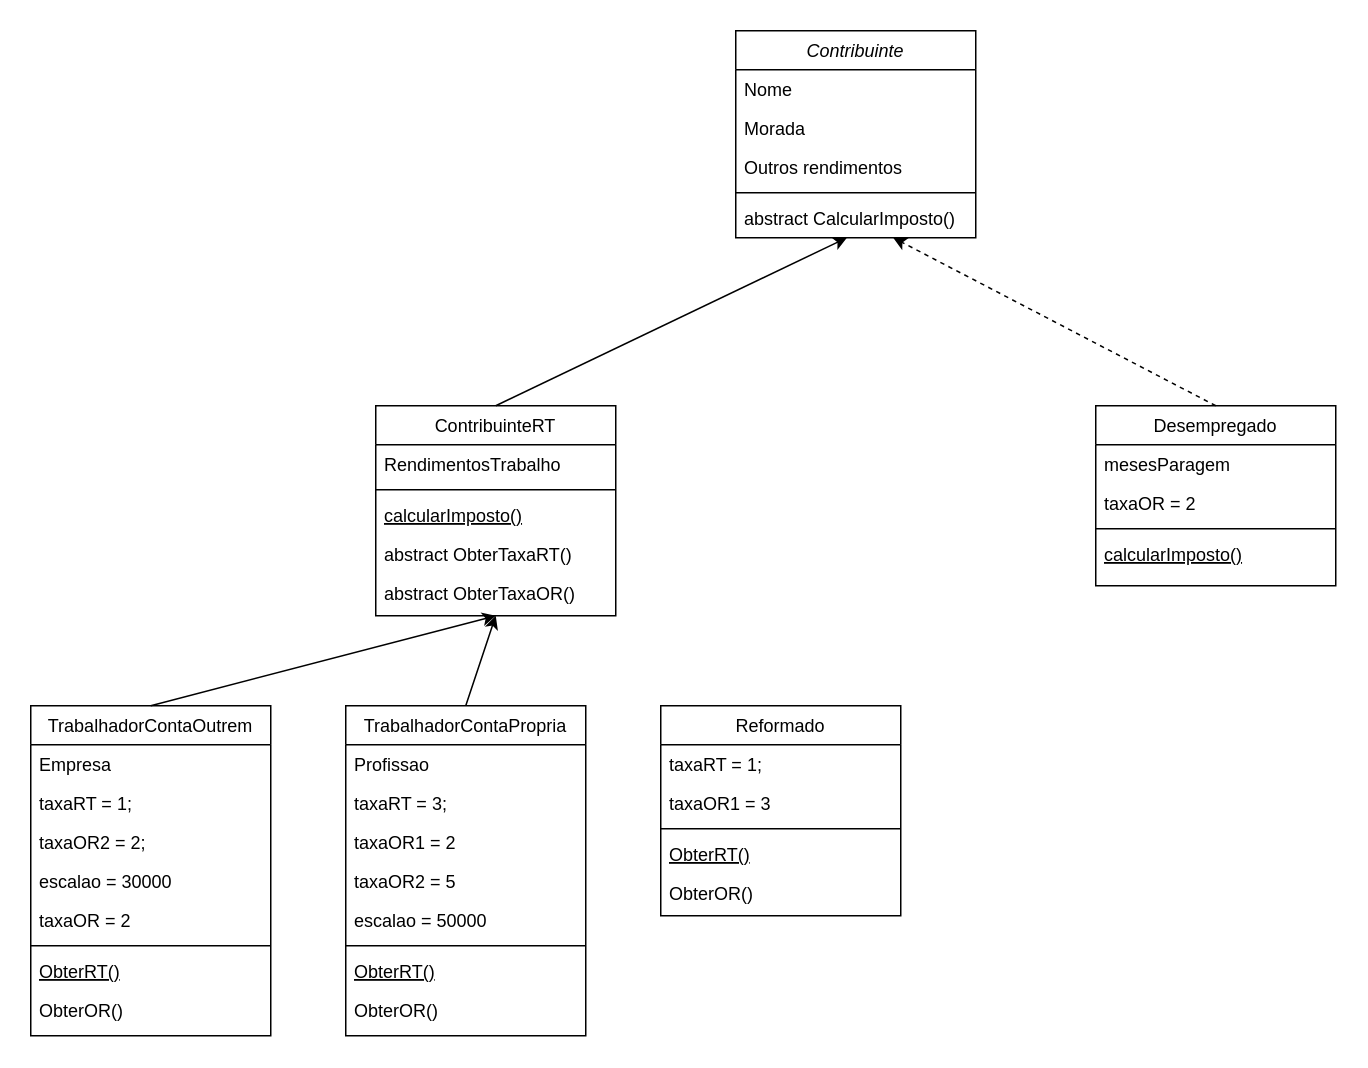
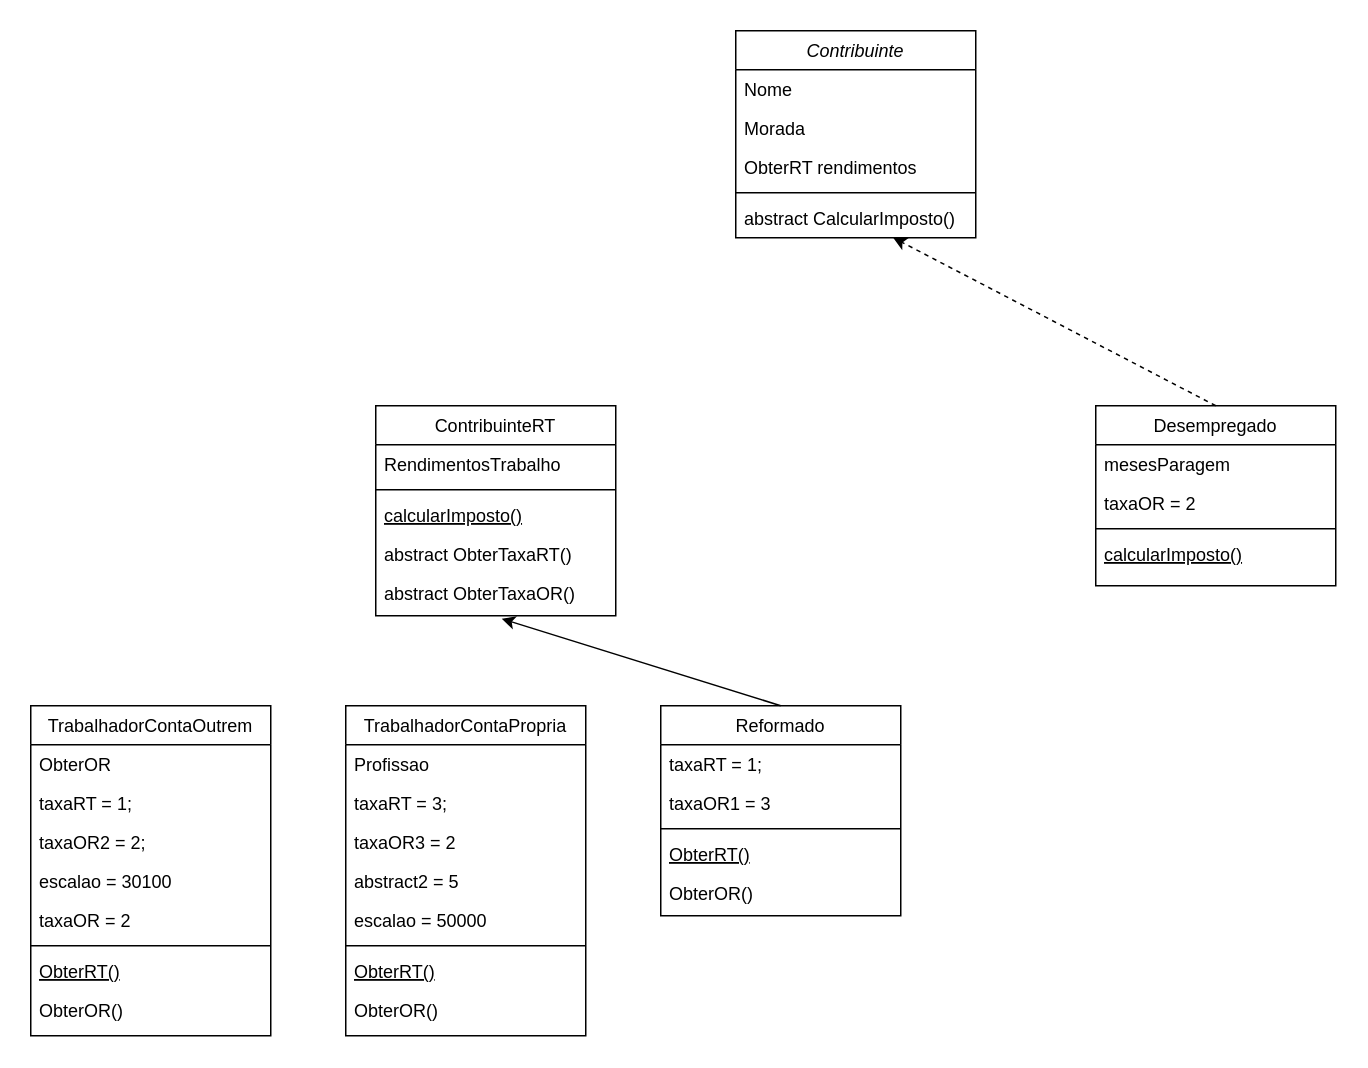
- <mxCell id="5" value="Outros rendimentos" style="text;align=left;verticalAlign=top;spacingLeft=4;spacingRight=4;overflow=hidden;rotatable=0;points=[[0,0.5],[1,0.5]];portConstraint=eastwest;rounded=0;shadow=0;html=0;" parent="2" vertex="1"><mxGeometry y="78" width="160" height="26" as="geometry" /></mxCell>
+ <mxCell id="5" value="ObterRT rendimentos" style="text;align=left;verticalAlign=top;spacingLeft=4;spacingRight=4;overflow=hidden;rotatable=0;points=[[0,0.5],[1,0.5]];portConstraint=eastwest;rounded=0;shadow=0;html=0;" parent="2" vertex="1"><mxGeometry y="78" width="160" height="26" as="geometry" /></mxCell>
- <mxCell id="14" value="" style="endArrow=classic;html=1;exitX=0.5;exitY=0;exitDx=0;exitDy=0;entryX=0.463;entryY=1;entryDx=0;entryDy=0;entryPerimeter=0;" edge="1" parent="1" source="8" target="7"><mxGeometry width="50" height="50" relative="1" as="geometry"><mxPoint x="120" y="320" as="sourcePoint" /><mxPoint x="170" y="270" as="targetPoint" /></mxGeometry></mxCell>
- <mxCell id="24" value="" style="endArrow=classic;html=1;exitX=0.5;exitY=0;exitDx=0;exitDy=0;entryX=0.5;entryY=1;entryDx=0;entryDy=0;" edge="1" parent="1" source="15" target="8"><mxGeometry width="50" height="50" relative="1" as="geometry"><mxPoint x="190" y="480" as="sourcePoint" /><mxPoint x="264.08" y="398" as="targetPoint" /></mxGeometry></mxCell>
+ <mxCell id="41" value="" style="endArrow=classic;html=1;exitX=0.5;exitY=0;exitDx=0;exitDy=0;entryX=0.525;entryY=1.154;entryDx=0;entryDy=0;entryPerimeter=0;" edge="1" parent="1" source="35" target="13"><mxGeometry width="50" height="50" relative="1" as="geometry"><mxPoint x="320" y="480" as="sourcePoint" /><mxPoint x="340" y="420" as="targetPoint" /></mxGeometry></mxCell>
- <mxCell id="34" value="" style="endArrow=classic;html=1;exitX=0.5;exitY=0;exitDx=0;exitDy=0;entryX=0.5;entryY=1;entryDx=0;entryDy=0;" edge="1" parent="1" source="25" target="8"><mxGeometry width="50" height="50" relative="1" as="geometry"><mxPoint x="110" y="480" as="sourcePoint" /><mxPoint x="340" y="420" as="targetPoint" /></mxGeometry></mxCell>
- <mxCell id="16" value="Empresa" style="text;align=left;verticalAlign=top;spacingLeft=4;spacingRight=4;overflow=hidden;rotatable=0;points=[[0,0.5],[1,0.5]];portConstraint=eastwest;" vertex="1" parent="15"><mxGeometry y="26" width="160" height="26" as="geometry" /></mxCell>
+ <mxCell id="16" value="ObterOR" style="text;align=left;verticalAlign=top;spacingLeft=4;spacingRight=4;overflow=hidden;rotatable=0;points=[[0,0.5],[1,0.5]];portConstraint=eastwest;" vertex="1" parent="15"><mxGeometry y="26" width="160" height="26" as="geometry" /></mxCell>
- <mxCell id="28" value="taxaOR1 = 2" style="text;align=left;verticalAlign=top;spacingLeft=4;spacingRight=4;overflow=hidden;rotatable=0;points=[[0,0.5],[1,0.5]];portConstraint=eastwest;" vertex="1" parent="25"><mxGeometry y="78" width="160" height="26" as="geometry" /></mxCell>
+ <mxCell id="28" value="taxaOR3 = 2" style="text;align=left;verticalAlign=top;spacingLeft=4;spacingRight=4;overflow=hidden;rotatable=0;points=[[0,0.5],[1,0.5]];portConstraint=eastwest;" vertex="1" parent="25"><mxGeometry y="78" width="160" height="26" as="geometry" /></mxCell>
- <mxCell id="19" value="escalao = 30000" style="text;align=left;verticalAlign=top;spacingLeft=4;spacingRight=4;overflow=hidden;rotatable=0;points=[[0,0.5],[1,0.5]];portConstraint=eastwest;" vertex="1" parent="15"><mxGeometry y="104" width="160" height="26" as="geometry" /></mxCell>
+ <mxCell id="19" value="escalao = 30100" style="text;align=left;verticalAlign=top;spacingLeft=4;spacingRight=4;overflow=hidden;rotatable=0;points=[[0,0.5],[1,0.5]];portConstraint=eastwest;" vertex="1" parent="15"><mxGeometry y="104" width="160" height="26" as="geometry" /></mxCell>
- <mxCell id="29" value="taxaOR2 = 5" style="text;align=left;verticalAlign=top;spacingLeft=4;spacingRight=4;overflow=hidden;rotatable=0;points=[[0,0.5],[1,0.5]];portConstraint=eastwest;" vertex="1" parent="25"><mxGeometry y="104" width="160" height="26" as="geometry" /></mxCell>
+ <mxCell id="29" value="abstract2 = 5" style="text;align=left;verticalAlign=top;spacingLeft=4;spacingRight=4;overflow=hidden;rotatable=0;points=[[0,0.5],[1,0.5]];portConstraint=eastwest;" vertex="1" parent="25"><mxGeometry y="104" width="160" height="26" as="geometry" /></mxCell>
